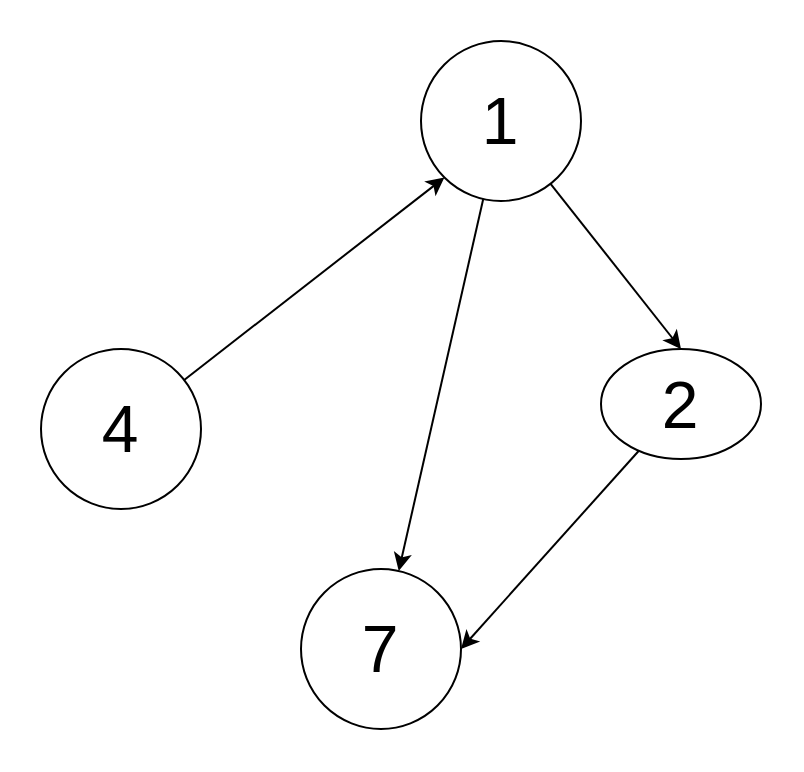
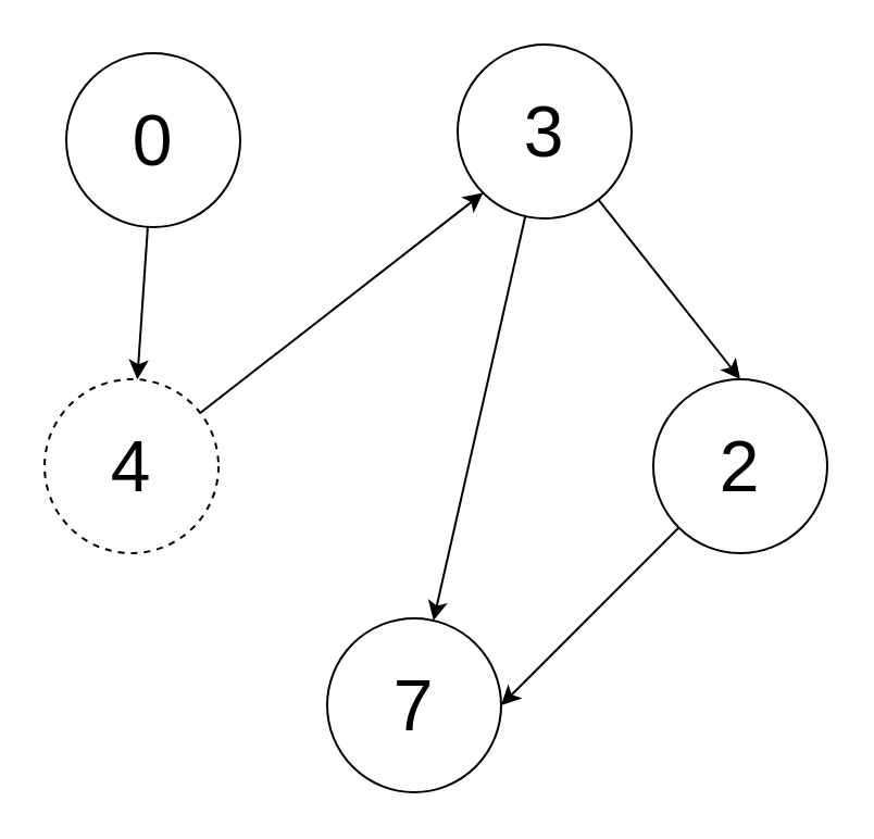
- <mxCell id="6" value="1" style="ellipse;whiteSpace=wrap;html=1;aspect=fixed;fontSize=33;" vertex="1" parent="1"><mxGeometry x="210" y="20" width="80" height="80" as="geometry" /></mxCell>
+ <mxCell id="6" value="3" style="ellipse;whiteSpace=wrap;html=1;aspect=fixed;fontSize=33;" vertex="1" parent="1"><mxGeometry x="210" y="20" width="80" height="80" as="geometry" /></mxCell>
+ <mxCell id="3" value="0" style="ellipse;whiteSpace=wrap;html=1;aspect=fixed;fontSize=33;" vertex="1" parent="1"><mxGeometry x="30" y="24" width="80" height="80" as="geometry" /></mxCell>
+ <mxCell id="2" style="rounded=0;orthogonalLoop=1;jettySize=auto;html=1;" edge="1" parent="1" source="3" target="8"><mxGeometry relative="1" as="geometry" /></mxCell>
- <mxCell id="10" value="2" style="ellipse;whiteSpace=wrap;html=1;aspect=fixed;fontSize=33;" vertex="1" parent="1"><mxGeometry x="300" y="174" width="80" height="55" as="geometry" /></mxCell>
+ <mxCell id="10" value="2" style="ellipse;whiteSpace=wrap;html=1;aspect=fixed;fontSize=33;" vertex="1" parent="1"><mxGeometry x="300" y="174" width="80" height="80" as="geometry" /></mxCell>
- <mxCell id="8" value="4" style="ellipse;whiteSpace=wrap;html=1;aspect=fixed;fontSize=33;" vertex="1" parent="1"><mxGeometry x="20" y="174" width="80" height="80" as="geometry" /></mxCell>
+ <mxCell id="8" value="4" style="ellipse;whiteSpace=wrap;html=1;aspect=fixed;fontSize=33;dashed=1;" vertex="1" parent="1"><mxGeometry x="20" y="174" width="80" height="80" as="geometry" /></mxCell>
